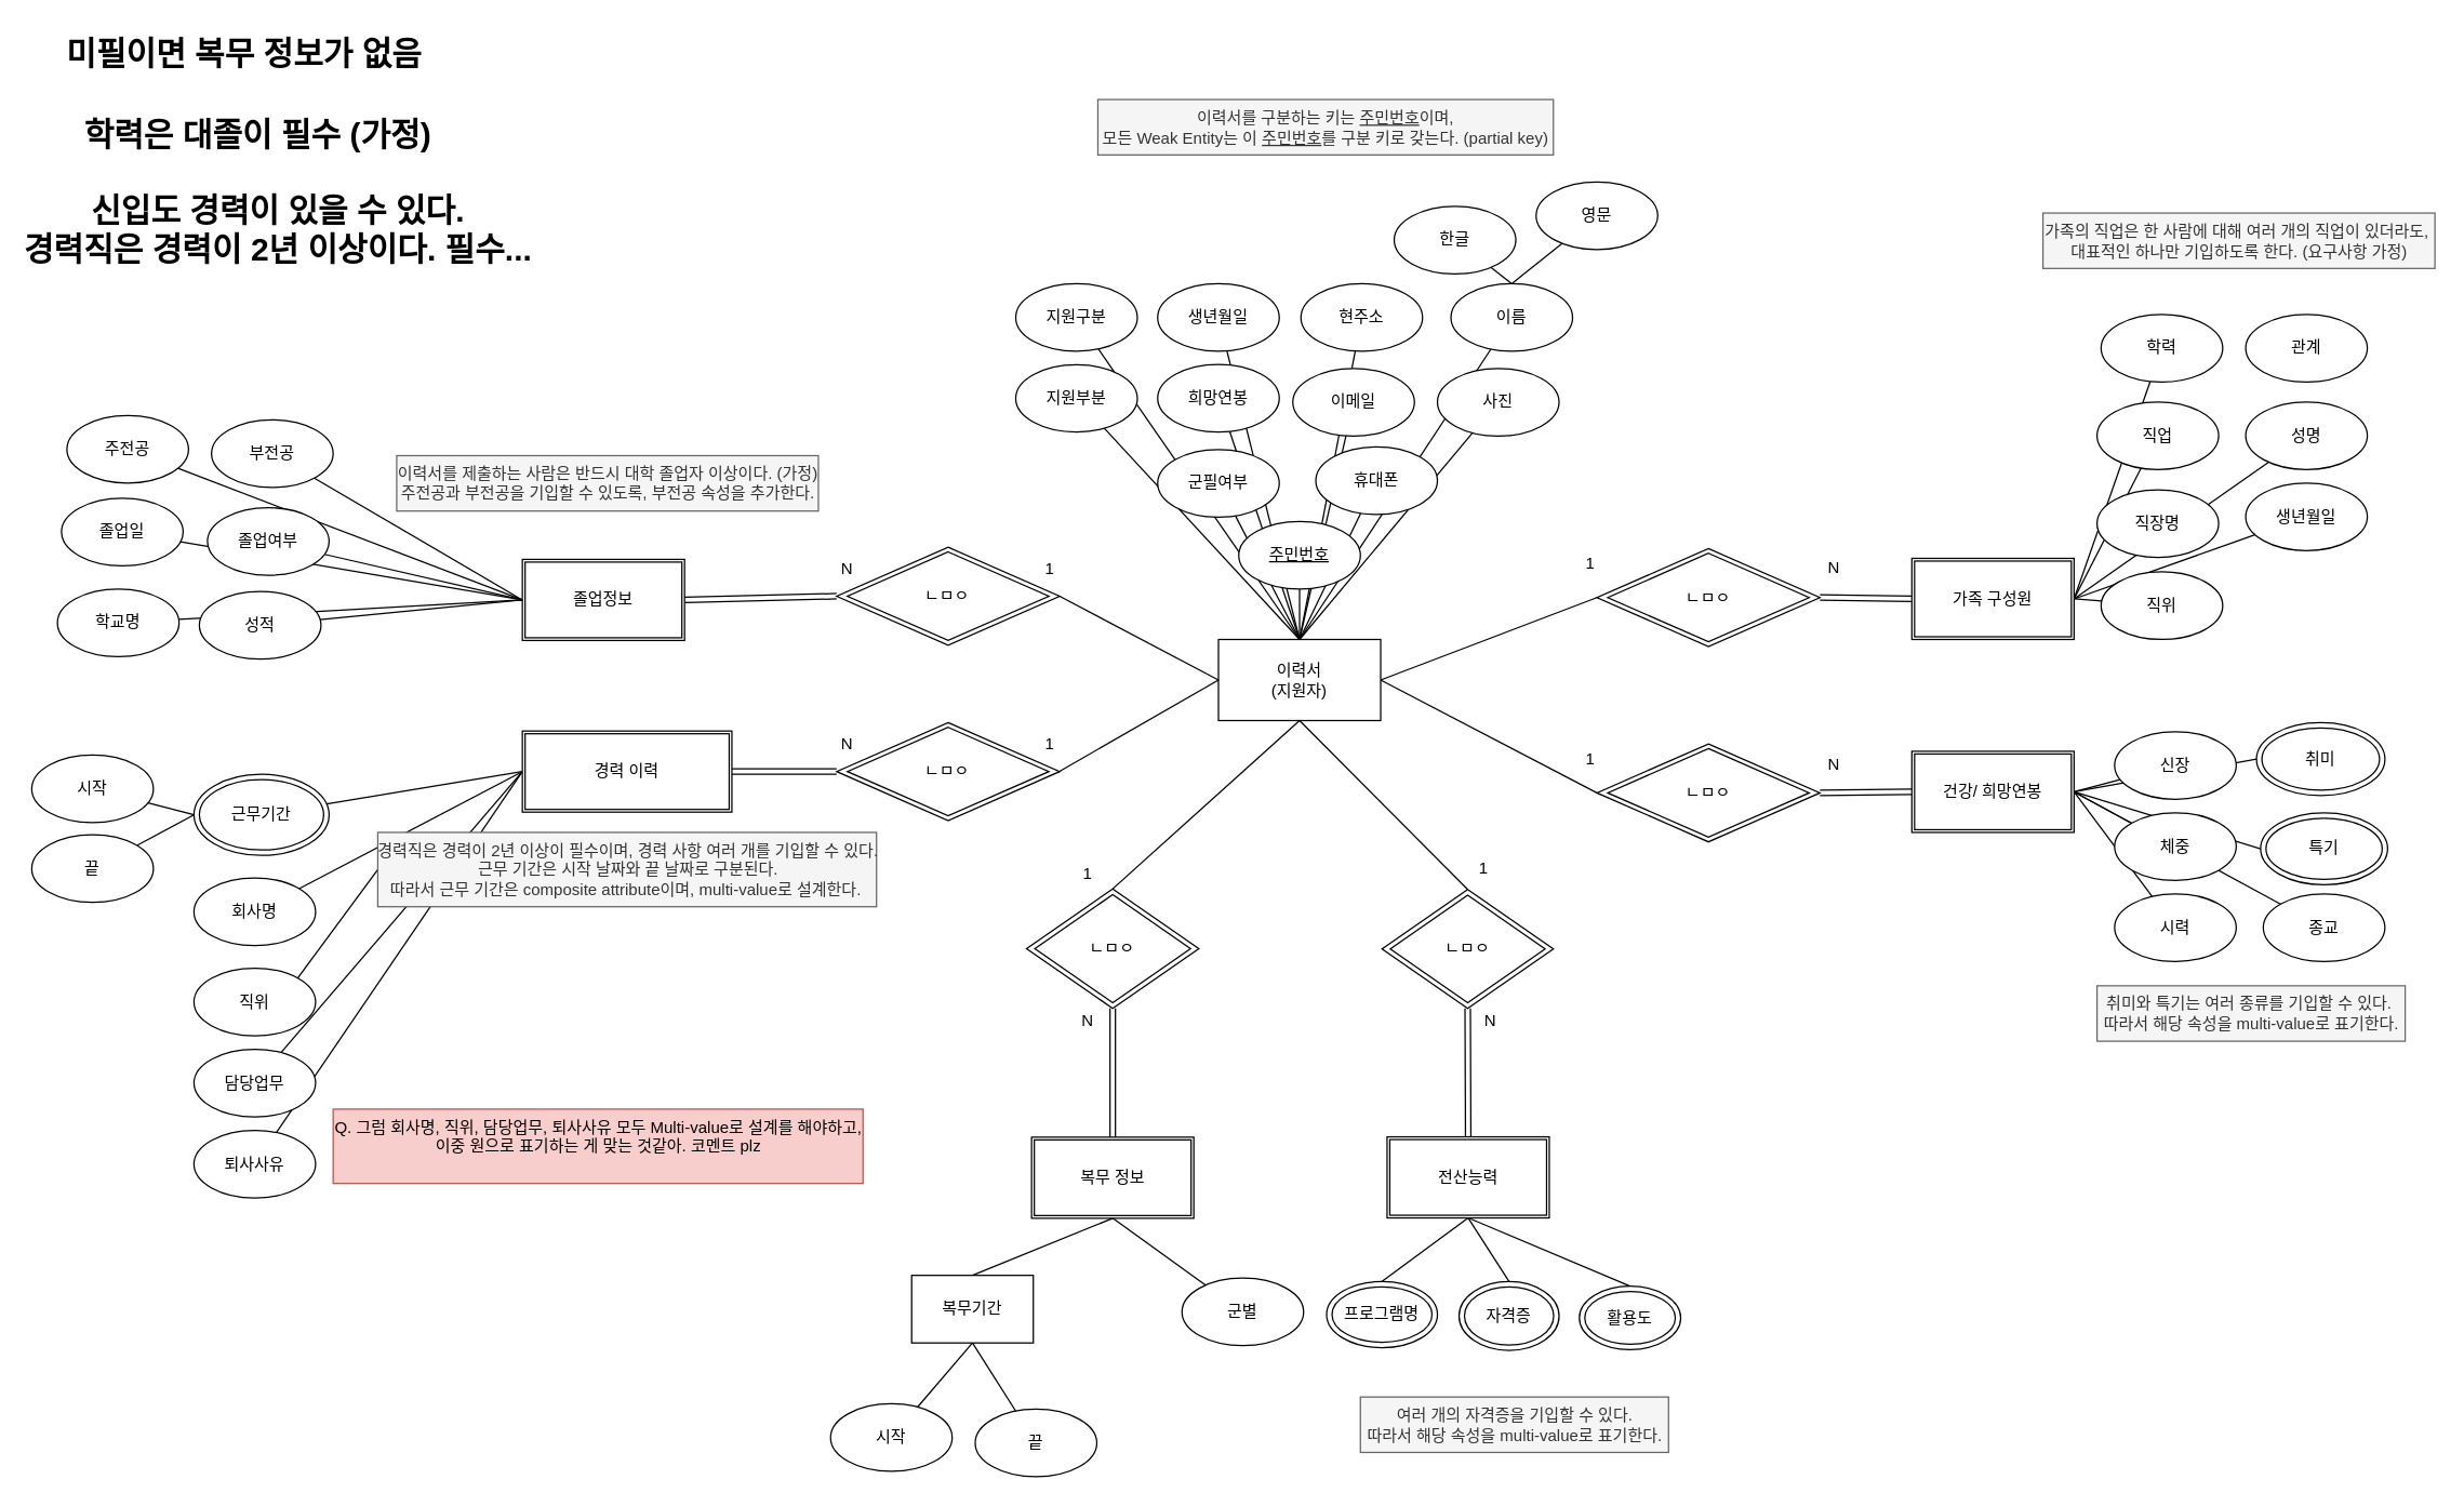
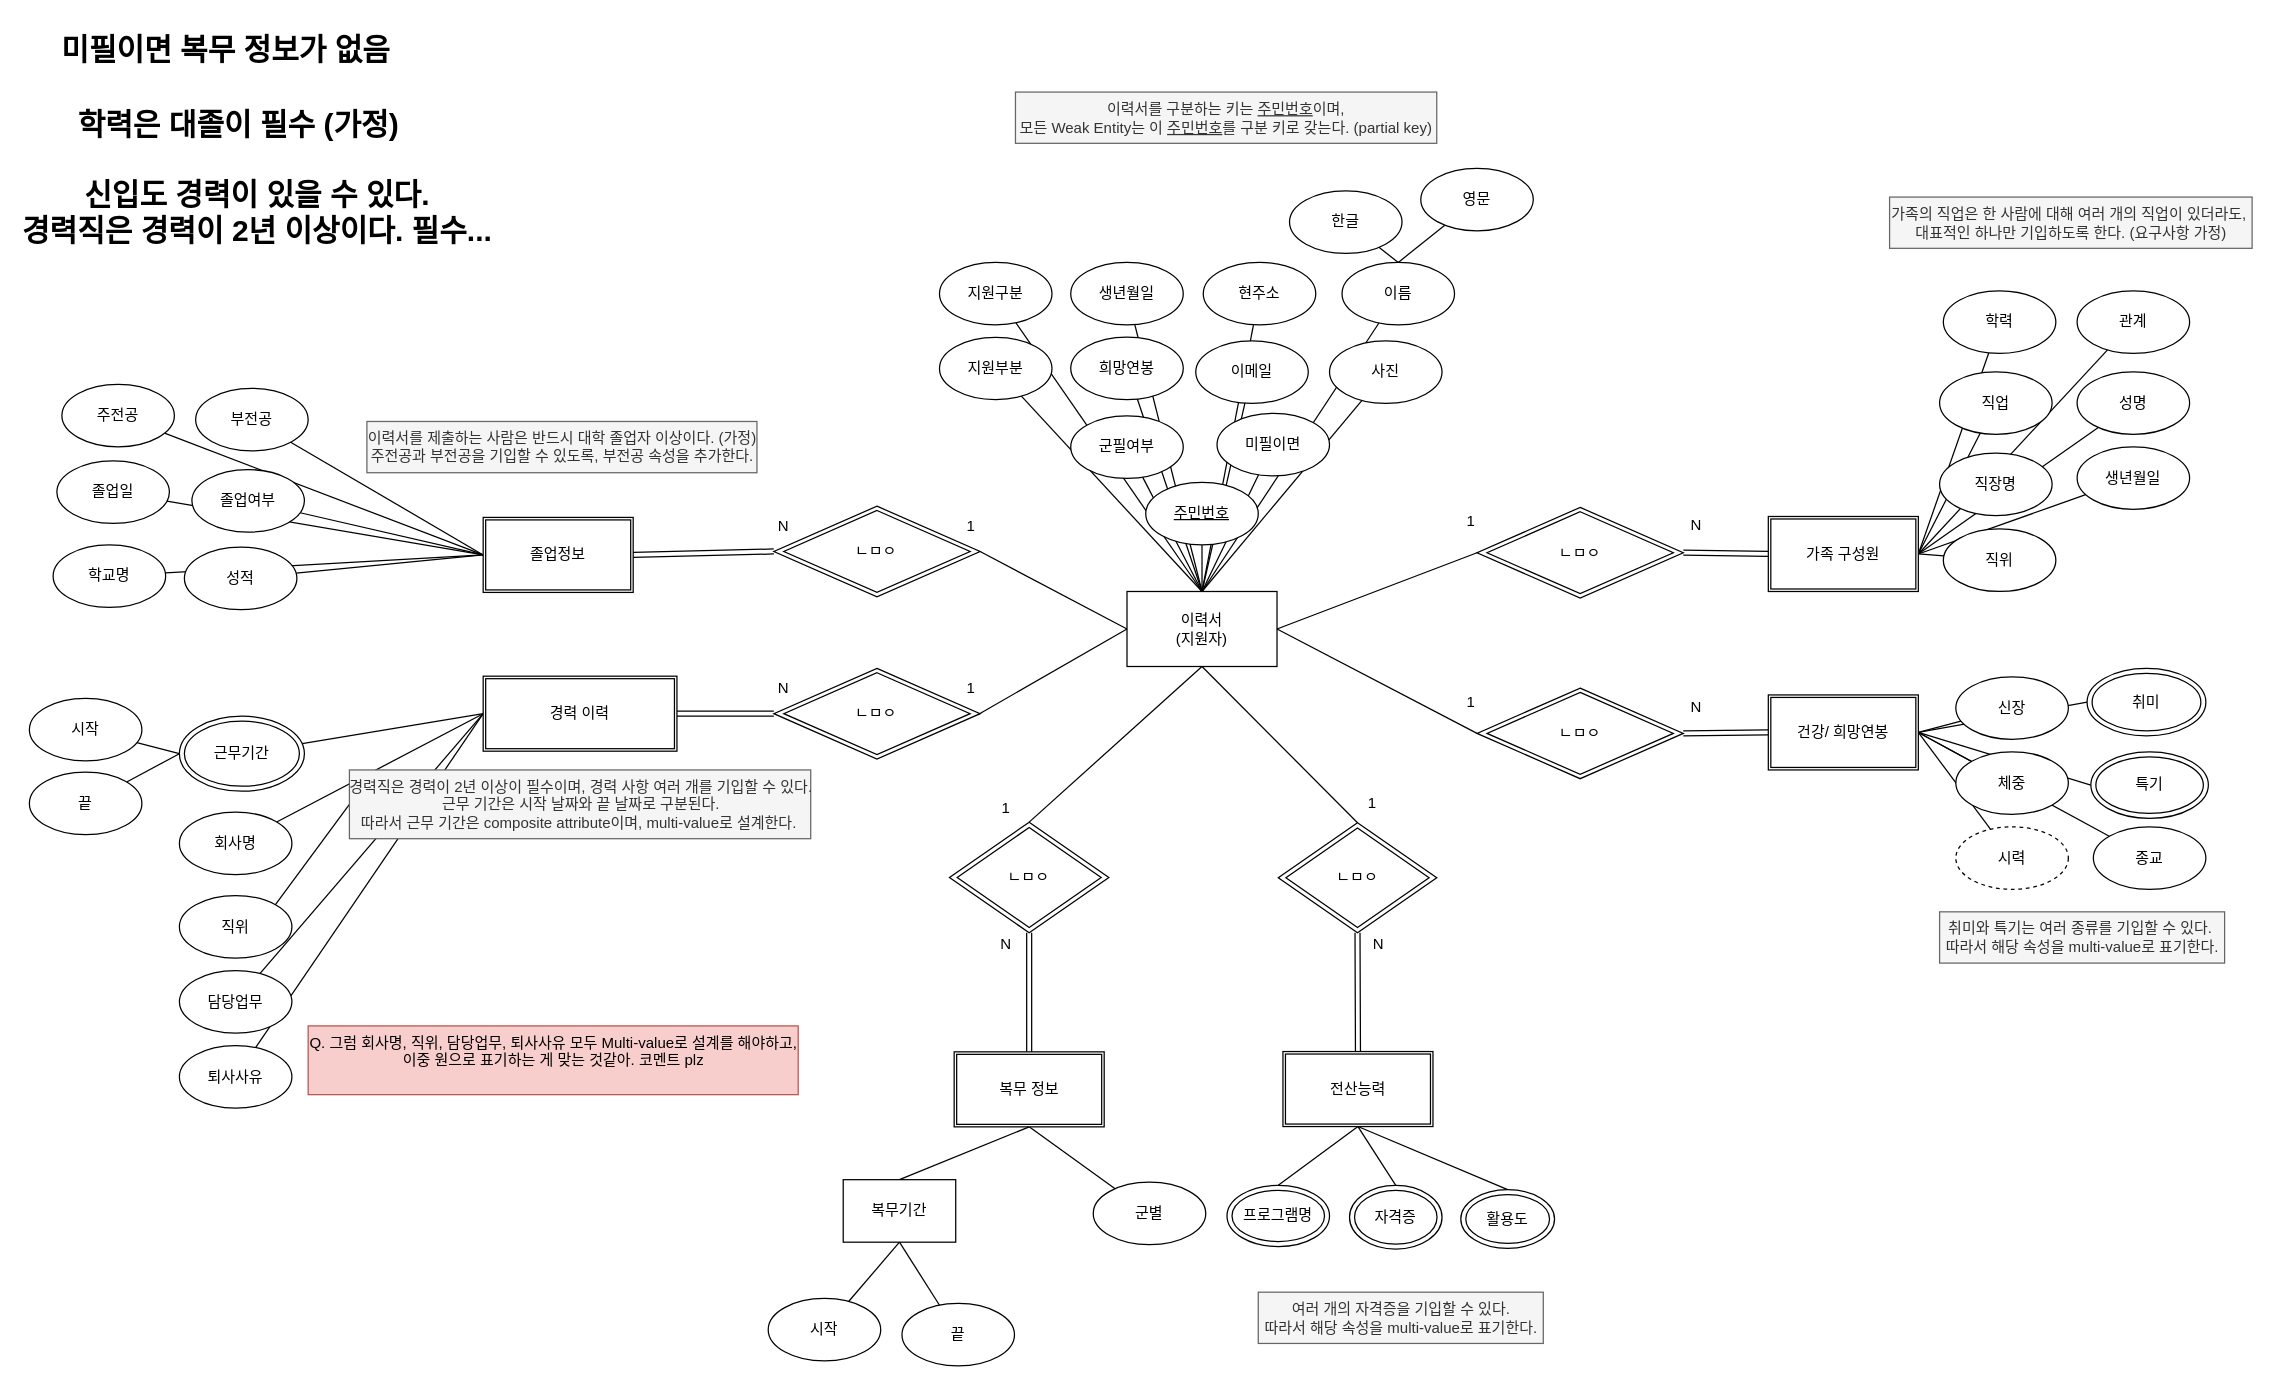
+ <mxCell id="38" style="rounded=0;orthogonalLoop=1;jettySize=auto;html=1;entryX=1;entryY=0.5;entryDx=0;entryDy=0;endArrow=none;endFill=0;" edge="1" parent="1" source="39" target="60"><mxGeometry relative="1" as="geometry" /></mxCell>
- <mxCell id="92" value="휴대폰" style="ellipse;whiteSpace=wrap;html=1;" vertex="1" parent="1"><mxGeometry x="973" y="330" width="90" height="50" as="geometry" /></mxCell>
+ <mxCell id="92" value="미필이면" style="ellipse;whiteSpace=wrap;html=1;" vertex="1" parent="1"><mxGeometry x="973" y="330" width="90" height="50" as="geometry" /></mxCell>
- <mxCell id="54" value="시력" style="ellipse;whiteSpace=wrap;html=1;" vertex="1" parent="1"><mxGeometry x="1564" y="660.75" width="90" height="50" as="geometry" /></mxCell>
+ <mxCell id="54" value="시력" style="ellipse;whiteSpace=wrap;html=1;dashed=1;" vertex="1" parent="1"><mxGeometry x="1564" y="660.75" width="90" height="50" as="geometry" /></mxCell>
